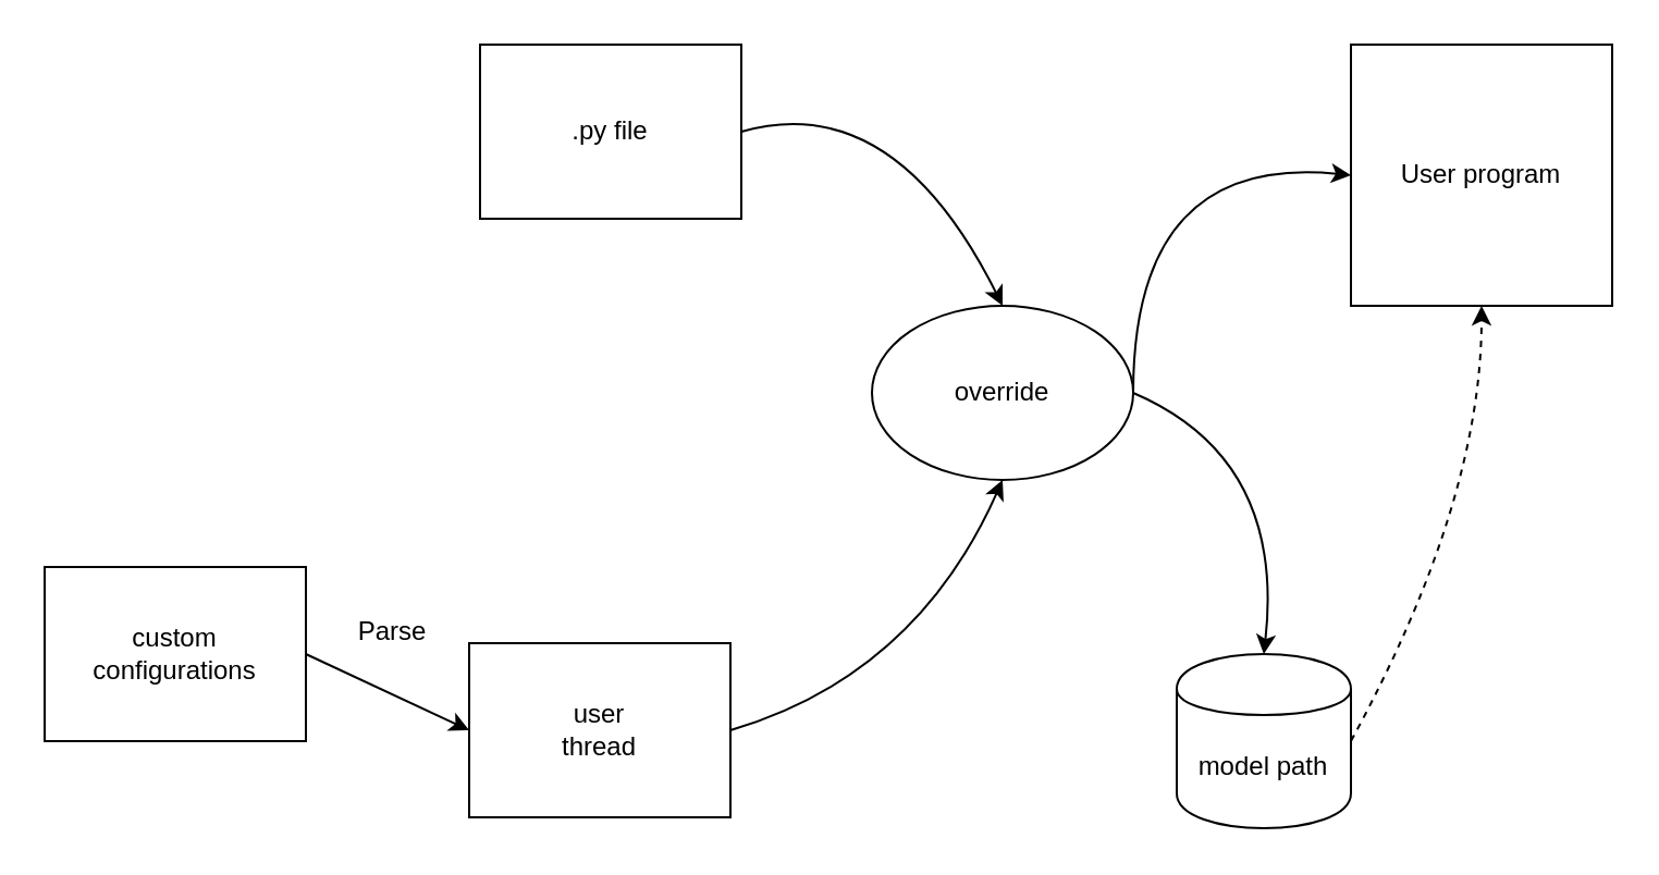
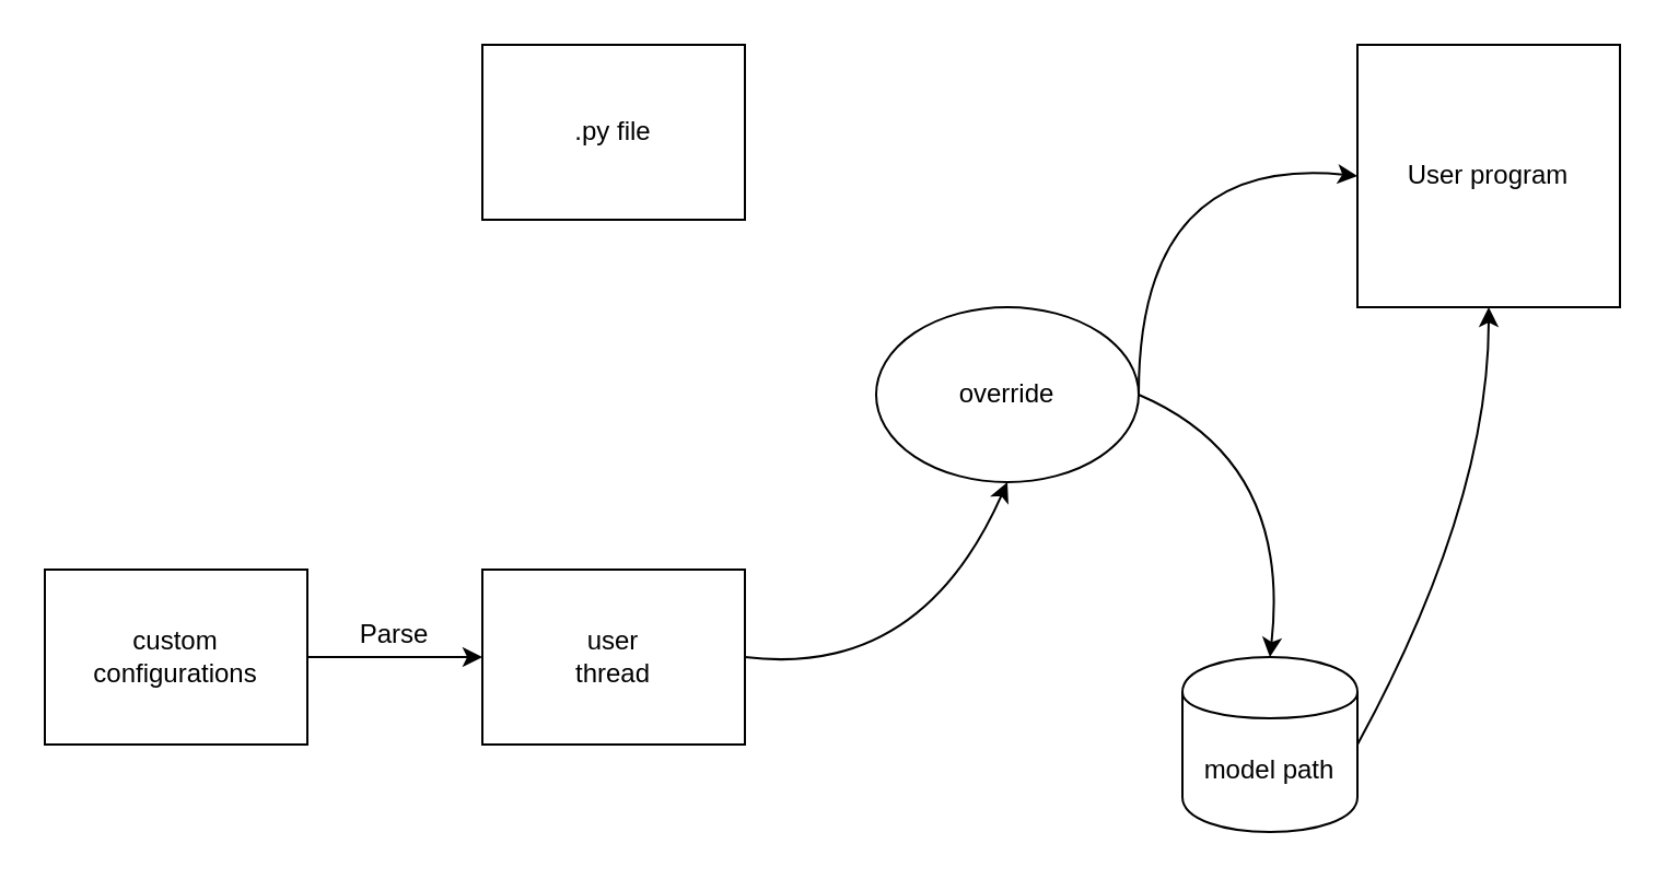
- <mxCell id="10" value="" style="curved=1;endArrow=classic;html=1;exitX=1;exitY=0.5;exitDx=0;exitDy=0;entryX=0.5;entryY=0;entryDx=0;entryDy=0;" edge="1" parent="1" source="3" target="5"><mxGeometry width="50" height="50" relative="1" as="geometry"><mxPoint x="410" y="50" as="sourcePoint" /><mxPoint x="460" y="0" as="targetPoint" /><Array as="points"><mxPoint x="410" y="40" /></Array></mxGeometry></mxCell>
- <mxCell id="14" value="" style="curved=1;endArrow=classic;html=1;exitX=1;exitY=0.5;exitDx=0;exitDy=0;entryX=0.5;entryY=1;entryDx=0;entryDy=0;dashed=1;" edge="1" parent="1" source="7" target="6"><mxGeometry width="50" height="50" relative="1" as="geometry"><mxPoint x="680" y="280" as="sourcePoint" /><mxPoint x="730" y="230" as="targetPoint" /><Array as="points"><mxPoint x="680" y="230" /></Array></mxGeometry></mxCell>
+ <mxCell id="14" value="" style="curved=1;endArrow=classic;html=1;exitX=1;exitY=0.5;exitDx=0;exitDy=0;entryX=0.5;entryY=1;entryDx=0;entryDy=0;" edge="1" parent="1" source="7" target="6"><mxGeometry width="50" height="50" relative="1" as="geometry"><mxPoint x="680" y="280" as="sourcePoint" /><mxPoint x="730" y="230" as="targetPoint" /><Array as="points"><mxPoint x="680" y="230" /></Array></mxGeometry></mxCell>
- <mxCell id="4" value="user&lt;br&gt;thread&lt;br&gt;" style="rounded=0;whiteSpace=wrap;html=1;" vertex="1" parent="1"><mxGeometry x="215" y="295" width="120" height="80" as="geometry" /></mxCell>
+ <mxCell id="4" value="user&lt;br&gt;thread&lt;br&gt;" style="rounded=0;whiteSpace=wrap;html=1;" vertex="1" parent="1"><mxGeometry x="220" y="260" width="120" height="80" as="geometry" /></mxCell>
